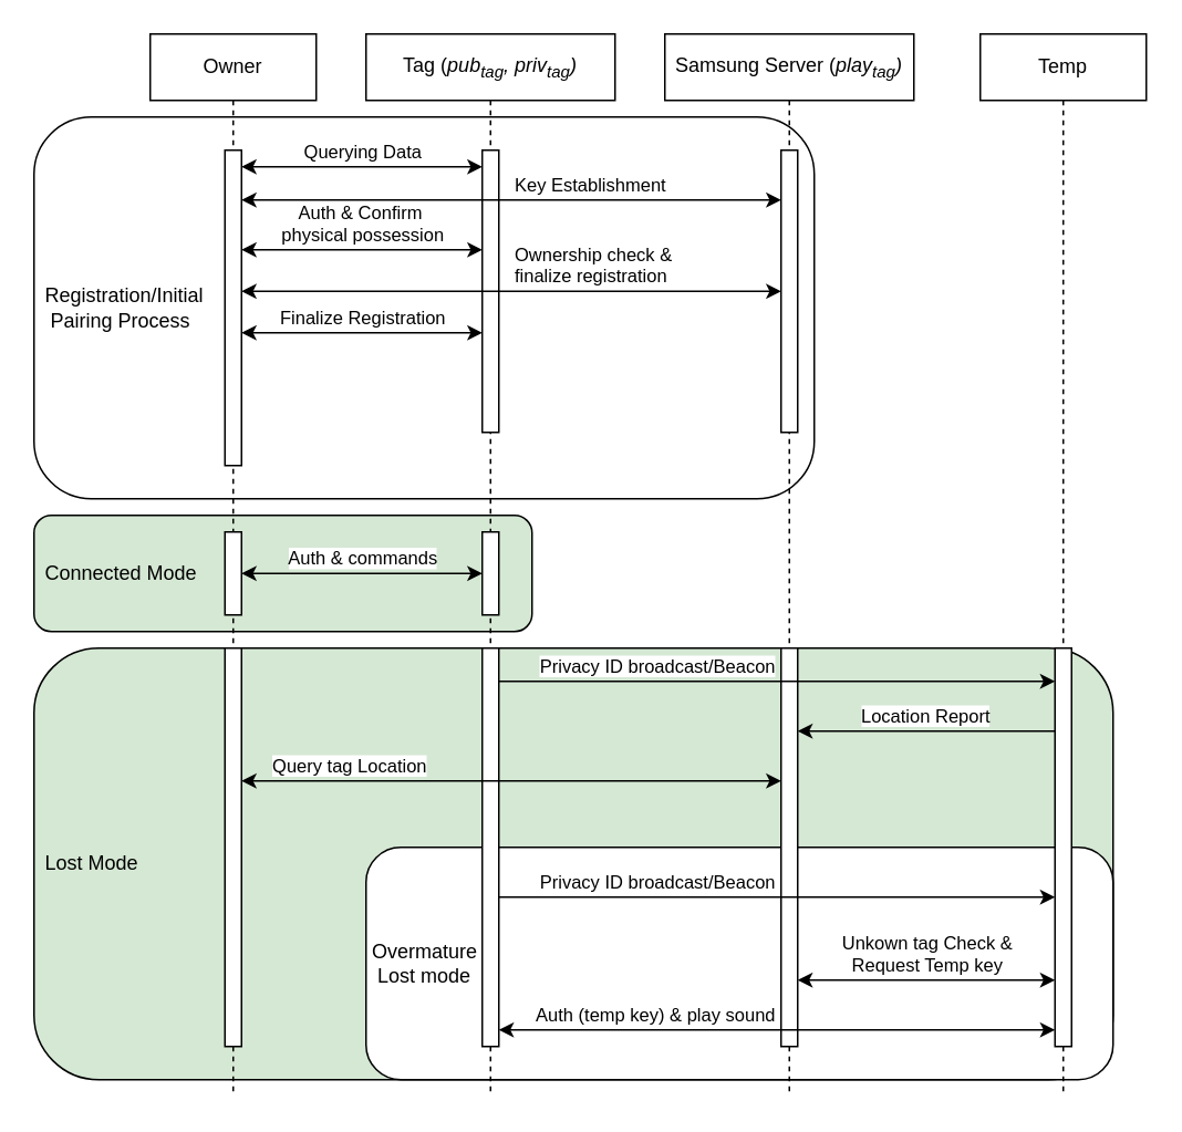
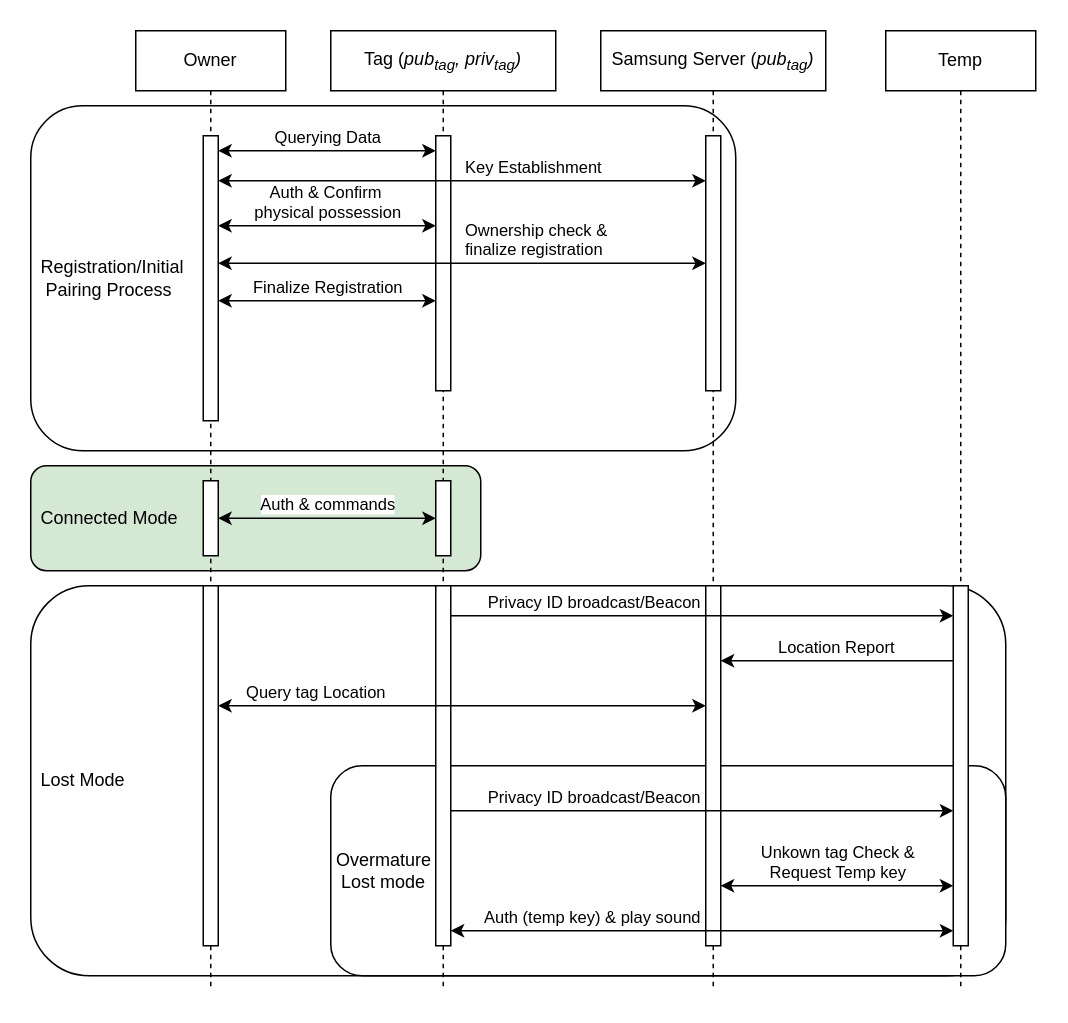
- <mxCell id="14" value="Samsung Server (&lt;i&gt;play&lt;sub&gt;tag&lt;/sub&gt;)&lt;/i&gt;" style="shape=umlLifeline;perimeter=lifelinePerimeter;whiteSpace=wrap;html=1;container=0;dropTarget=0;collapsible=0;recursiveResize=0;outlineConnect=0;portConstraint=eastwest;newEdgeStyle={&quot;edgeStyle&quot;:&quot;elbowEdgeStyle&quot;,&quot;elbow&quot;:&quot;vertical&quot;,&quot;curved&quot;:0,&quot;rounded&quot;:0};" vertex="1" parent="1"><mxGeometry x="400" y="20" width="150" height="640" as="geometry" /></mxCell>
+ <mxCell id="14" value="Samsung Server (&lt;i&gt;pub&lt;sub&gt;tag&lt;/sub&gt;)&lt;/i&gt;" style="shape=umlLifeline;perimeter=lifelinePerimeter;whiteSpace=wrap;html=1;container=0;dropTarget=0;collapsible=0;recursiveResize=0;outlineConnect=0;portConstraint=eastwest;newEdgeStyle={&quot;edgeStyle&quot;:&quot;elbowEdgeStyle&quot;,&quot;elbow&quot;:&quot;vertical&quot;,&quot;curved&quot;:0,&quot;rounded&quot;:0};" vertex="1" parent="1"><mxGeometry x="400" y="20" width="150" height="640" as="geometry" /></mxCell>
- <mxCell id="2" value="Lost Mode" style="rounded=1;whiteSpace=wrap;html=1;align=left;spacingLeft=5;fillColor=#d5e8d4;" vertex="1" parent="1"><mxGeometry x="20" y="390" width="650" height="260" as="geometry" /></mxCell>
+ <mxCell id="2" value="Lost Mode" style="rounded=1;whiteSpace=wrap;html=1;align=left;spacingLeft=5;" vertex="1" parent="1"><mxGeometry x="20" y="390" width="650" height="260" as="geometry" /></mxCell>
